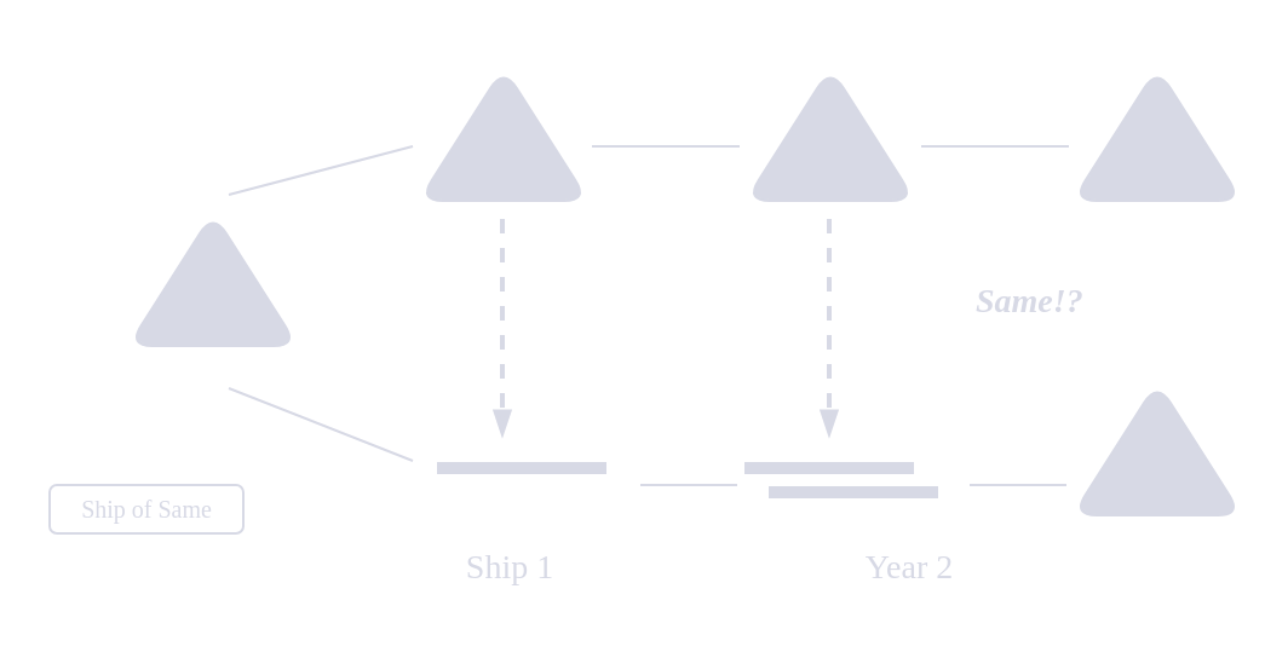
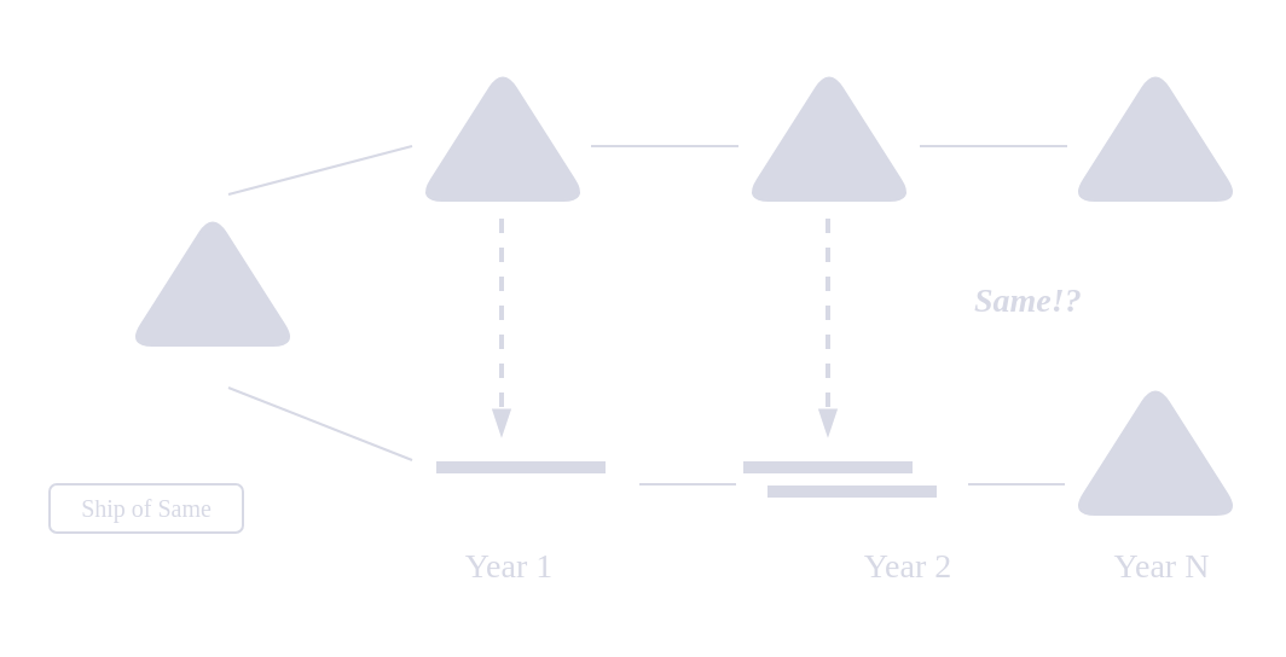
- <mxCell id="20" value="Ship 1" style="text;html=1;strokeColor=none;fillColor=none;align=center;verticalAlign=middle;rounded=0;fontColor=#d7d9e5;fontSize=14;fontFamily=Montserrat;" vertex="1" parent="1"><mxGeometry x="180" y="220" width="60" height="30" as="geometry" /></mxCell>
+ <mxCell id="20" value="Year 1" style="text;html=1;strokeColor=none;fillColor=none;align=center;verticalAlign=middle;rounded=0;fontColor=#d7d9e5;fontSize=14;fontFamily=Montserrat;" vertex="1" parent="1"><mxGeometry x="180" y="220" width="60" height="30" as="geometry" /></mxCell>
+ <mxCell id="22" value="Year N" style="text;html=1;strokeColor=none;fillColor=none;align=center;verticalAlign=middle;rounded=0;fontColor=#d7d9e5;fontSize=14;fontFamily=Montserrat;" vertex="1" parent="1"><mxGeometry x="450" y="220" width="60" height="30" as="geometry" /></mxCell>
